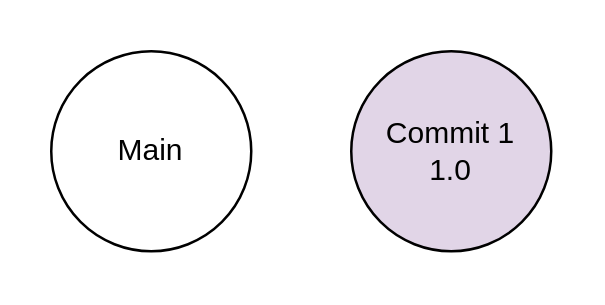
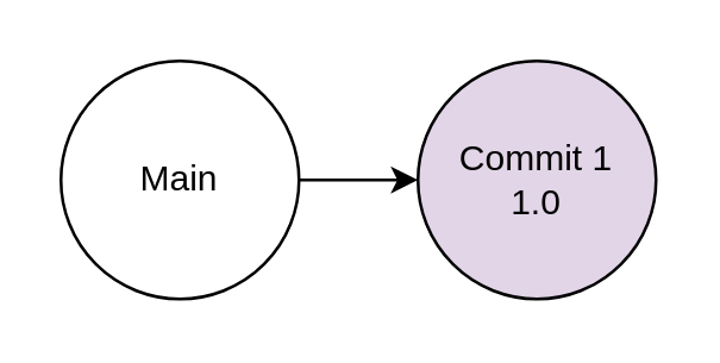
+ <mxCell id="2" style="edgeStyle=none;html=1;entryX=0;entryY=0.5;entryDx=0;entryDy=0;" parent="1" source="3" target="4" edge="1"><mxGeometry relative="1" as="geometry" /></mxCell>
